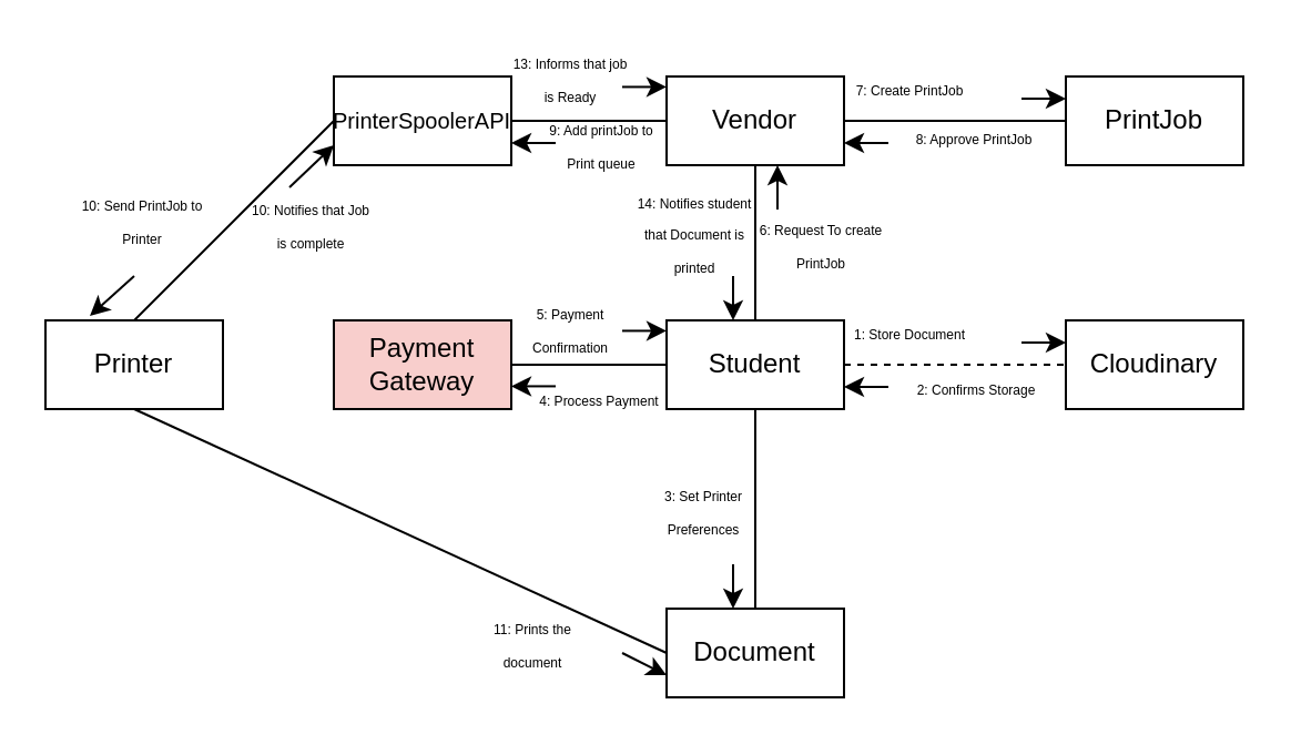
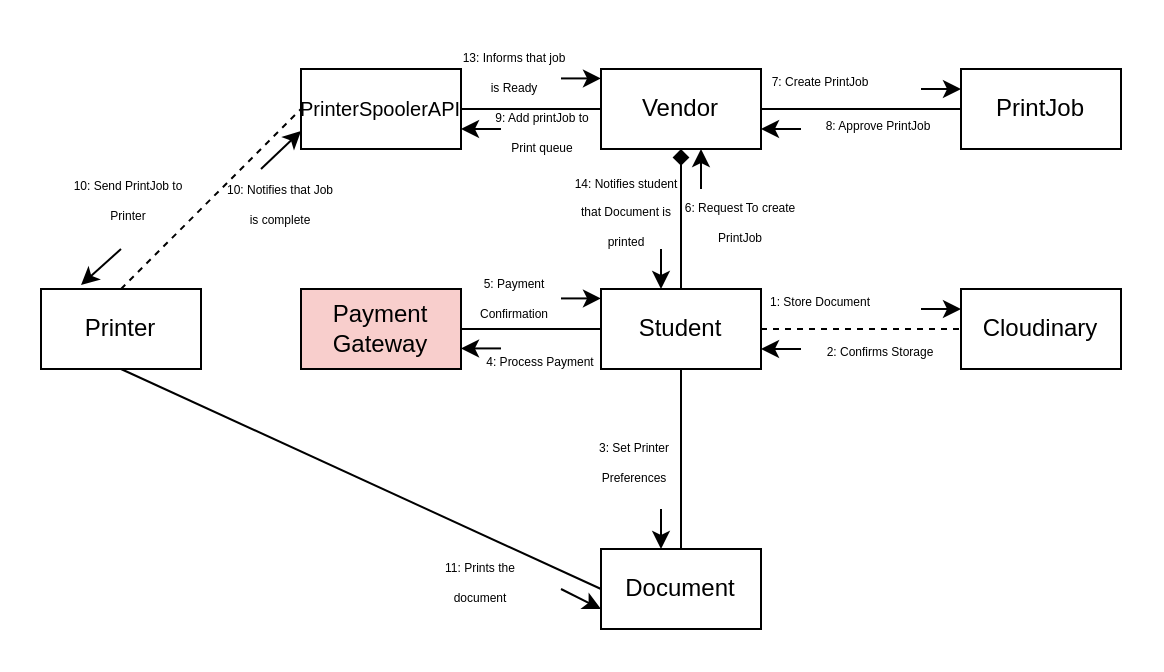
- <mxCell id="20" value="" style="endArrow=none;html=1;rounded=0;exitX=0.5;exitY=0;exitDx=0;exitDy=0;entryX=0.5;entryY=1;entryDx=0;entryDy=0;" edge="1" parent="1" source="2" target="19"><mxGeometry width="50" height="50" relative="1" as="geometry"><mxPoint x="350" y="144" as="sourcePoint" /><mxPoint x="400" y="94" as="targetPoint" /></mxGeometry></mxCell>
+ <mxCell id="20" value="" style="endArrow=diamond;html=1;rounded=0;exitX=0.5;exitY=0;exitDx=0;exitDy=0;entryX=0.5;entryY=1;entryDx=0;entryDy=0;" edge="1" parent="1" source="2" target="19"><mxGeometry width="50" height="50" relative="1" as="geometry"><mxPoint x="350" y="144" as="sourcePoint" /><mxPoint x="400" y="94" as="targetPoint" /></mxGeometry></mxCell>
- <mxCell id="34" value="" style="endArrow=none;html=1;rounded=0;exitX=0.5;exitY=0;exitDx=0;exitDy=0;entryX=0;entryY=0.5;entryDx=0;entryDy=0;" edge="1" parent="1" source="31" target="29"><mxGeometry width="50" height="50" relative="1" as="geometry"><mxPoint x="310" y="64" as="sourcePoint" /><mxPoint x="240" y="64" as="targetPoint" /></mxGeometry></mxCell>
+ <mxCell id="34" value="" style="endArrow=none;html=1;rounded=0;exitX=0.5;exitY=0;exitDx=0;exitDy=0;entryX=0;entryY=0.5;entryDx=0;entryDy=0;dashed=1;" edge="1" parent="1" source="31" target="29"><mxGeometry width="50" height="50" relative="1" as="geometry"><mxPoint x="310" y="64" as="sourcePoint" /><mxPoint x="240" y="64" as="targetPoint" /></mxGeometry></mxCell>
